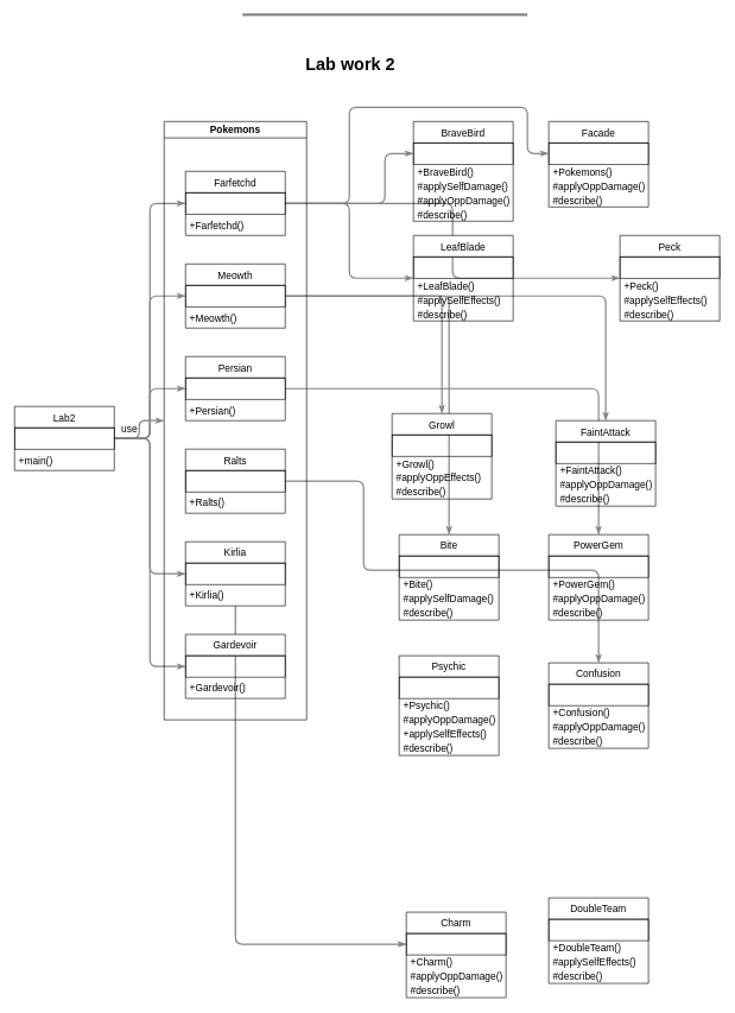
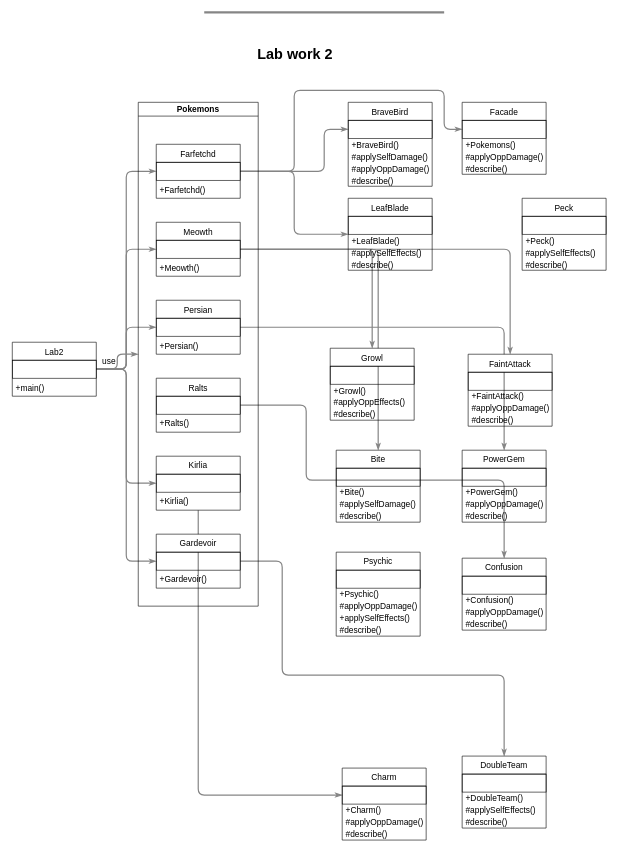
- <mxCell id="17" value="" style="edgeStyle=orthogonalEdgeStyle;jumpSize=6;orthogonalLoop=1;jettySize=auto;html=1;strokeColor=#858585;strokeWidth=2;fontSize=14;fontColor=#000000;endArrow=classicThin;endFill=1;" edge="1" parent="1" source="18" target="60"><mxGeometry relative="1" as="geometry" /></mxCell>
+ <mxCell id="39" value="" style="edgeStyle=orthogonalEdgeStyle;jumpSize=6;orthogonalLoop=1;jettySize=auto;html=1;strokeColor=#858585;strokeWidth=2;fontSize=14;fontColor=#000000;endArrow=classicThin;endFill=1;" edge="1" parent="1" source="40" target="101"><mxGeometry relative="1" as="geometry"><Array as="points"><mxPoint x="470" y="935" /><mxPoint x="470" y="1125" /></Array></mxGeometry></mxCell>
